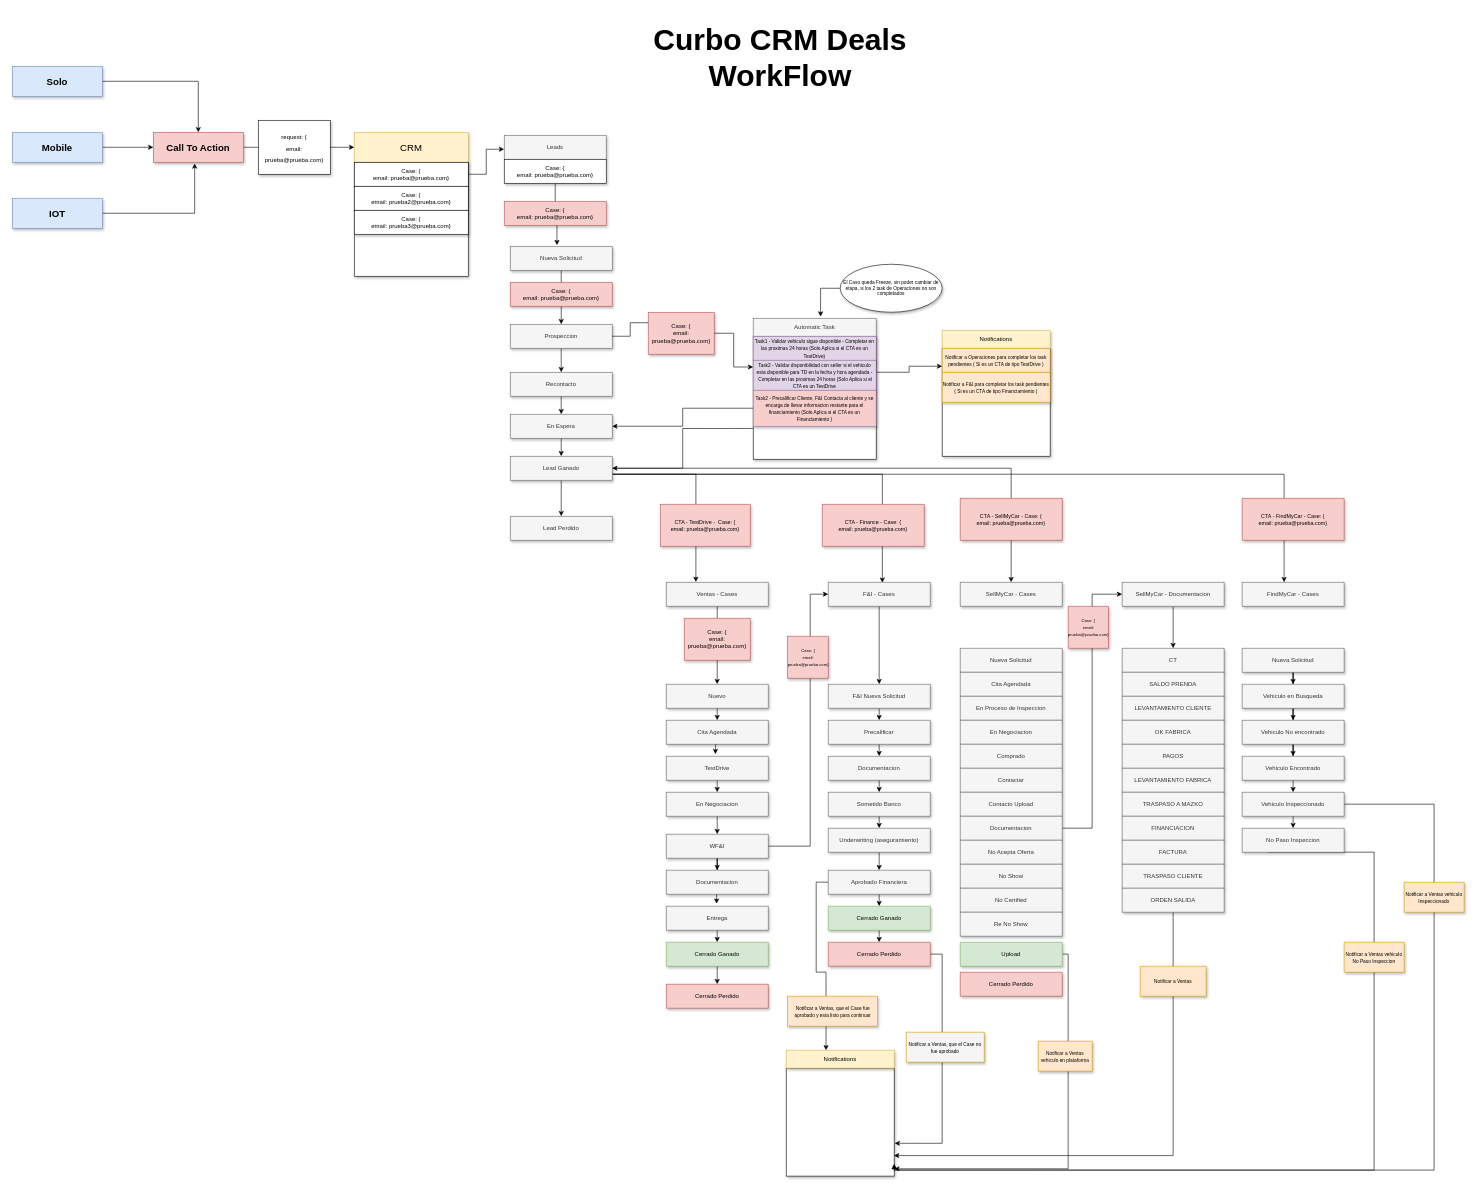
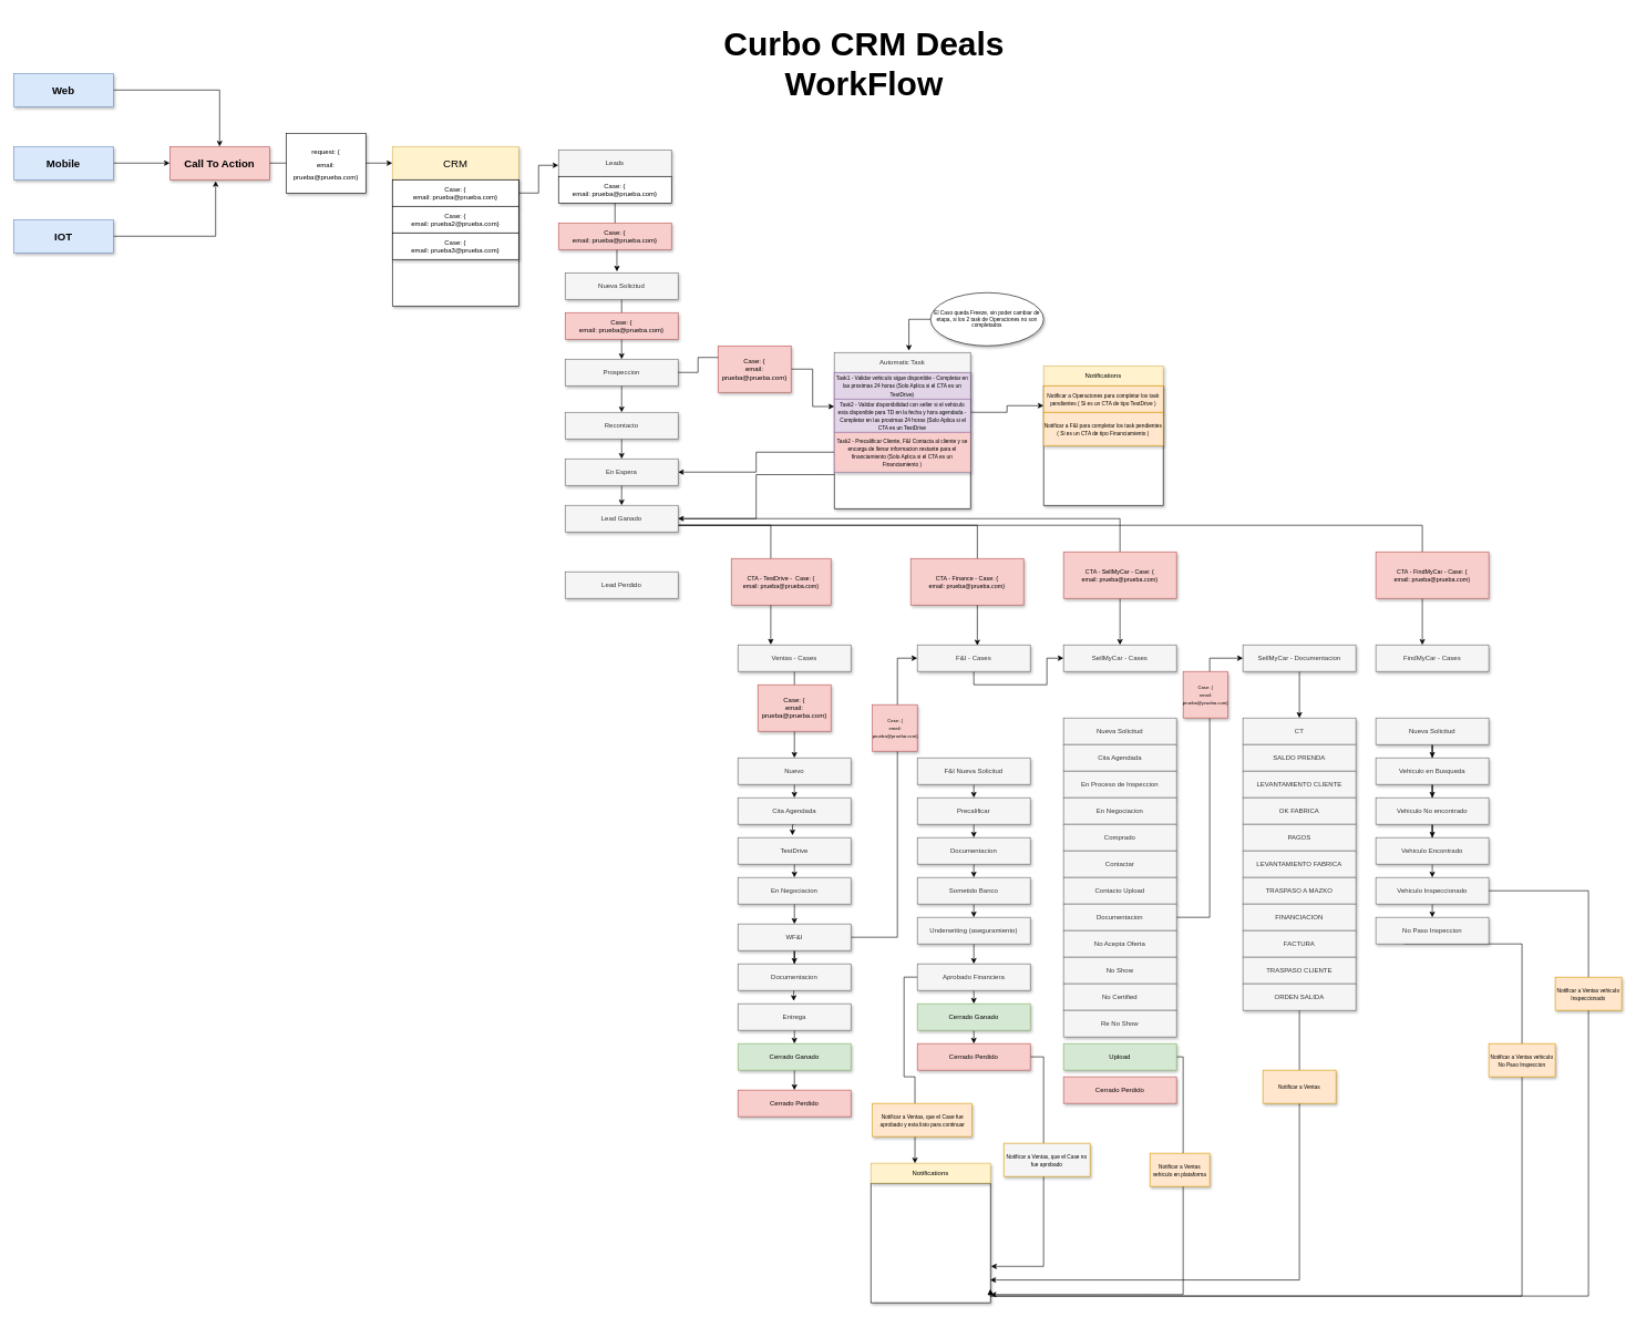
- <mxCell id="3" value="&lt;font style=&quot;font-size: 16px;&quot;&gt;&lt;b&gt;Solo&lt;/b&gt;&lt;/font&gt;" style="rounded=0;whiteSpace=wrap;html=1;fillColor=#dae8fc;strokeColor=#6c8ebf;shadow=1;" vertex="1" parent="1"><mxGeometry x="20" y="110" width="150" height="50" as="geometry" /></mxCell>
+ <mxCell id="3" value="&lt;font style=&quot;font-size: 16px;&quot;&gt;&lt;b&gt;Web&lt;/b&gt;&lt;/font&gt;" style="rounded=0;whiteSpace=wrap;html=1;fillColor=#dae8fc;strokeColor=#6c8ebf;shadow=1;" vertex="1" parent="1"><mxGeometry x="20" y="110" width="150" height="50" as="geometry" /></mxCell>
- <mxCell id="47" style="edgeStyle=orthogonalEdgeStyle;rounded=0;orthogonalLoop=1;jettySize=auto;html=1;exitX=0.5;exitY=1;exitDx=0;exitDy=0;entryX=0.5;entryY=0;entryDx=0;entryDy=0;fontSize=8;fontColor=#FFB570;" edge="1" parent="1" source="52" target="53"><mxGeometry relative="1" as="geometry" /></mxCell>
- <mxCell id="76" style="edgeStyle=orthogonalEdgeStyle;rounded=0;orthogonalLoop=1;jettySize=auto;html=1;exitX=0.5;exitY=1;exitDx=0;exitDy=0;entryX=0.5;entryY=0;entryDx=0;entryDy=0;fontSize=7;fontColor=#FFB570;" edge="1" parent="1" source="77" target="86"><mxGeometry relative="1" as="geometry" /></mxCell>
+ <mxCell id="76" style="edgeStyle=orthogonalEdgeStyle;rounded=0;orthogonalLoop=1;jettySize=auto;html=1;exitX=0.5;exitY=1;exitDx=0;exitDy=0;fontSize=7;fontColor=#FFB570;" edge="1" parent="1" source="77" target="78"><mxGeometry relative="1" as="geometry" /></mxCell>
